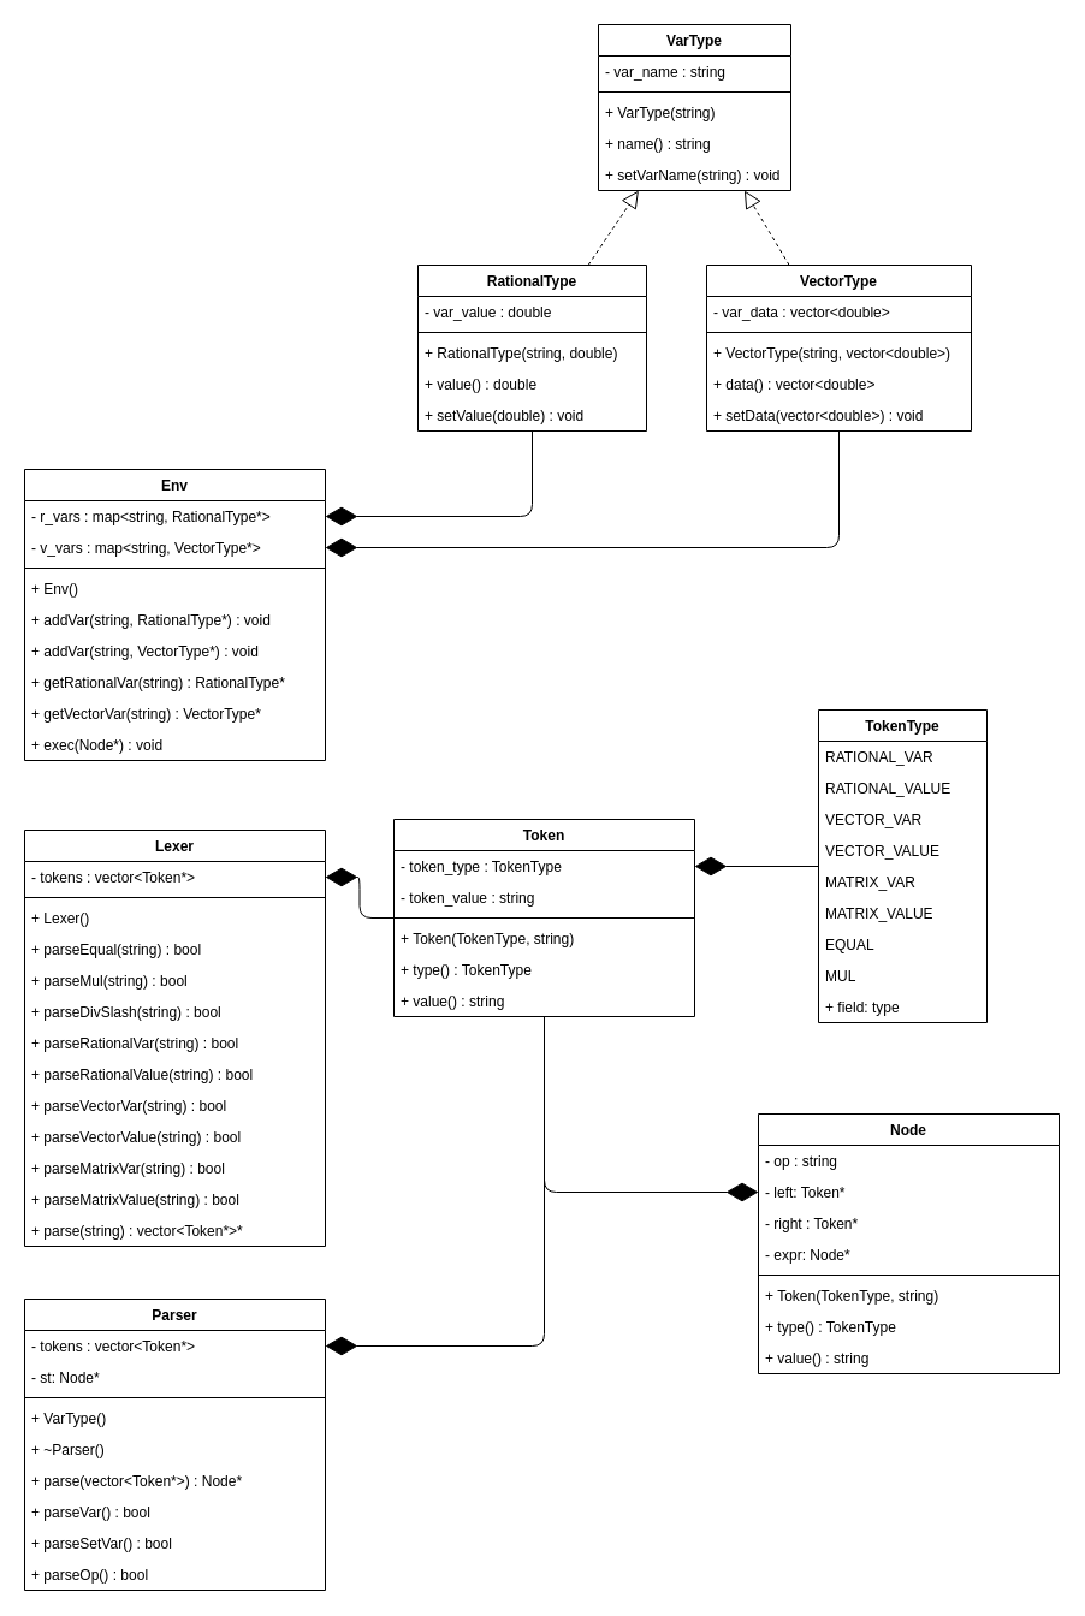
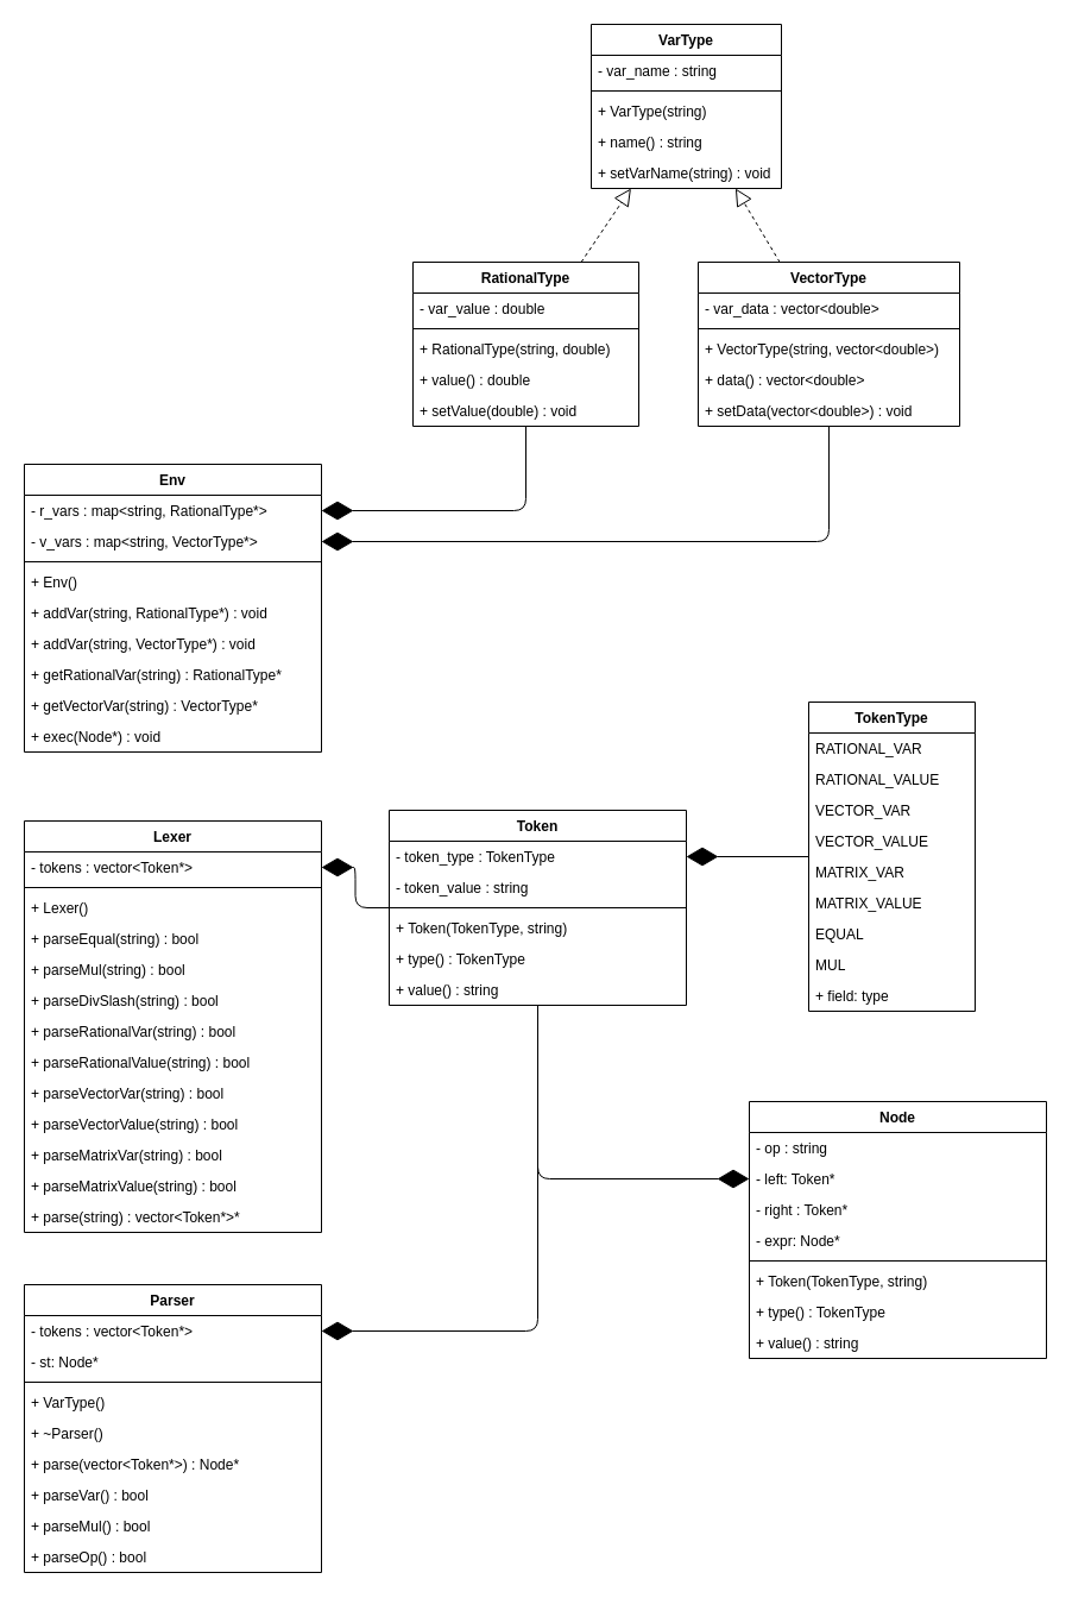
- <mxCell id="84" value="+ parseSetVar() : bool" style="text;strokeColor=none;fillColor=none;align=left;verticalAlign=top;spacingLeft=4;spacingRight=4;overflow=hidden;rotatable=0;points=[[0,0.5],[1,0.5]];portConstraint=eastwest;" vertex="1" parent="76"><mxGeometry y="190" width="250" height="26" as="geometry" /></mxCell>
+ <mxCell id="84" value="+ parseMul() : bool" style="text;strokeColor=none;fillColor=none;align=left;verticalAlign=top;spacingLeft=4;spacingRight=4;overflow=hidden;rotatable=0;points=[[0,0.5],[1,0.5]];portConstraint=eastwest;" vertex="1" parent="76"><mxGeometry y="190" width="250" height="26" as="geometry" /></mxCell>
